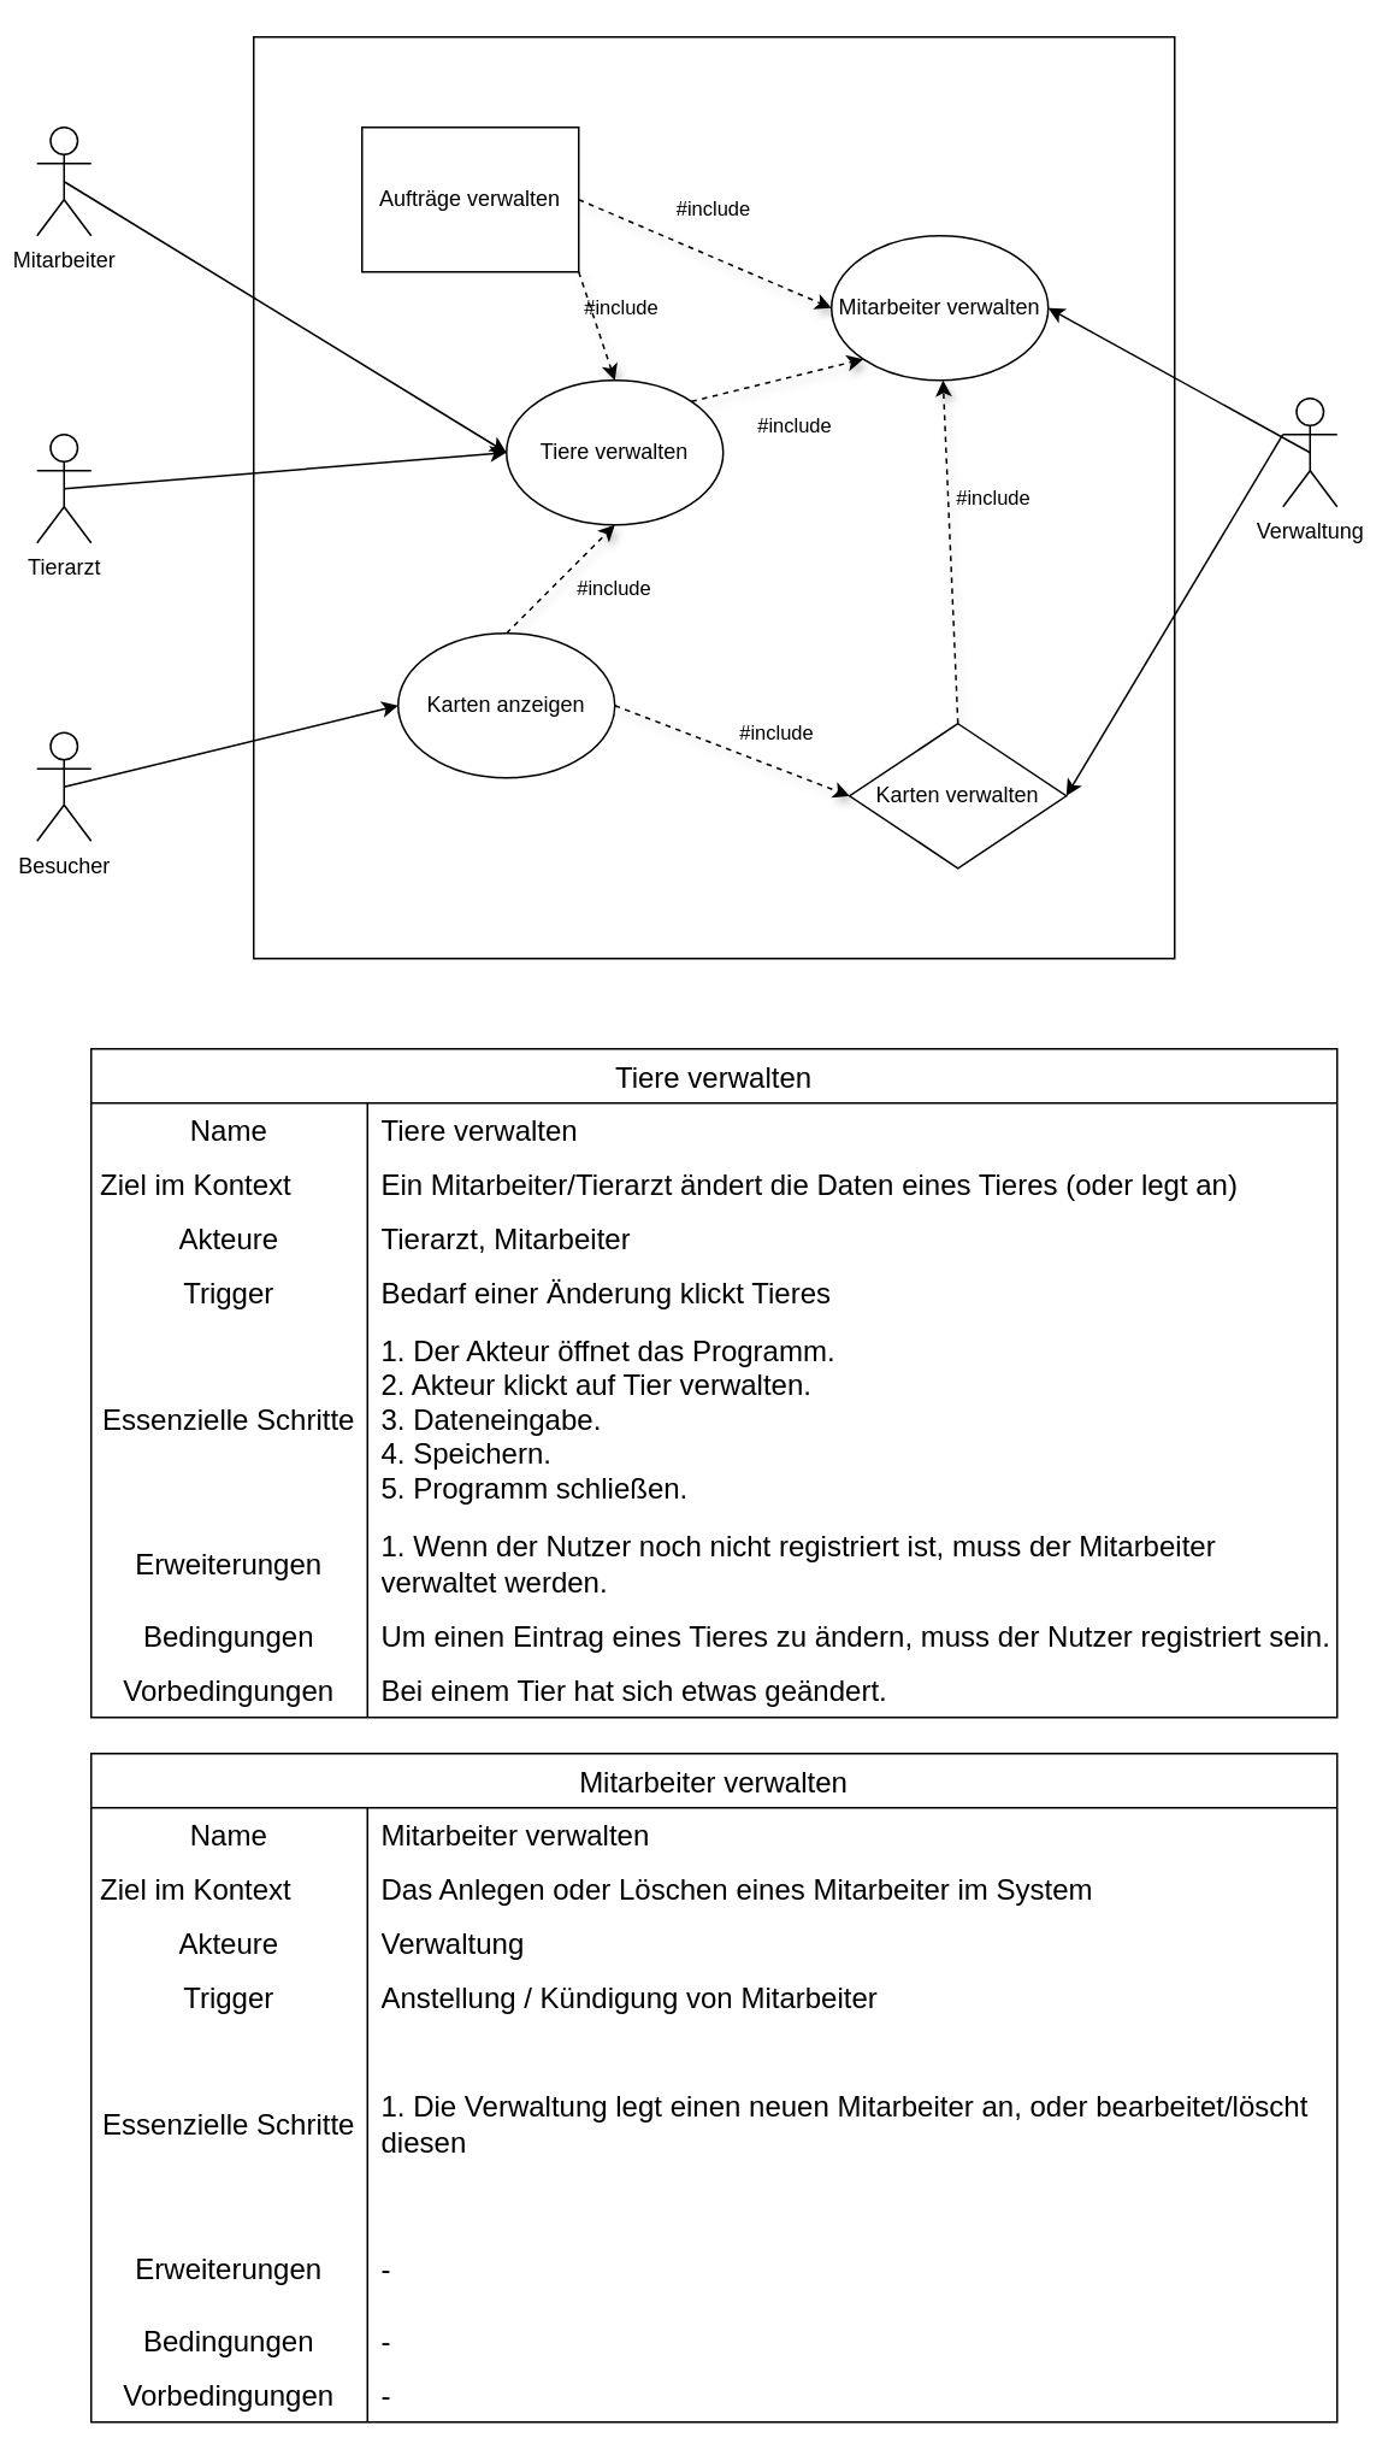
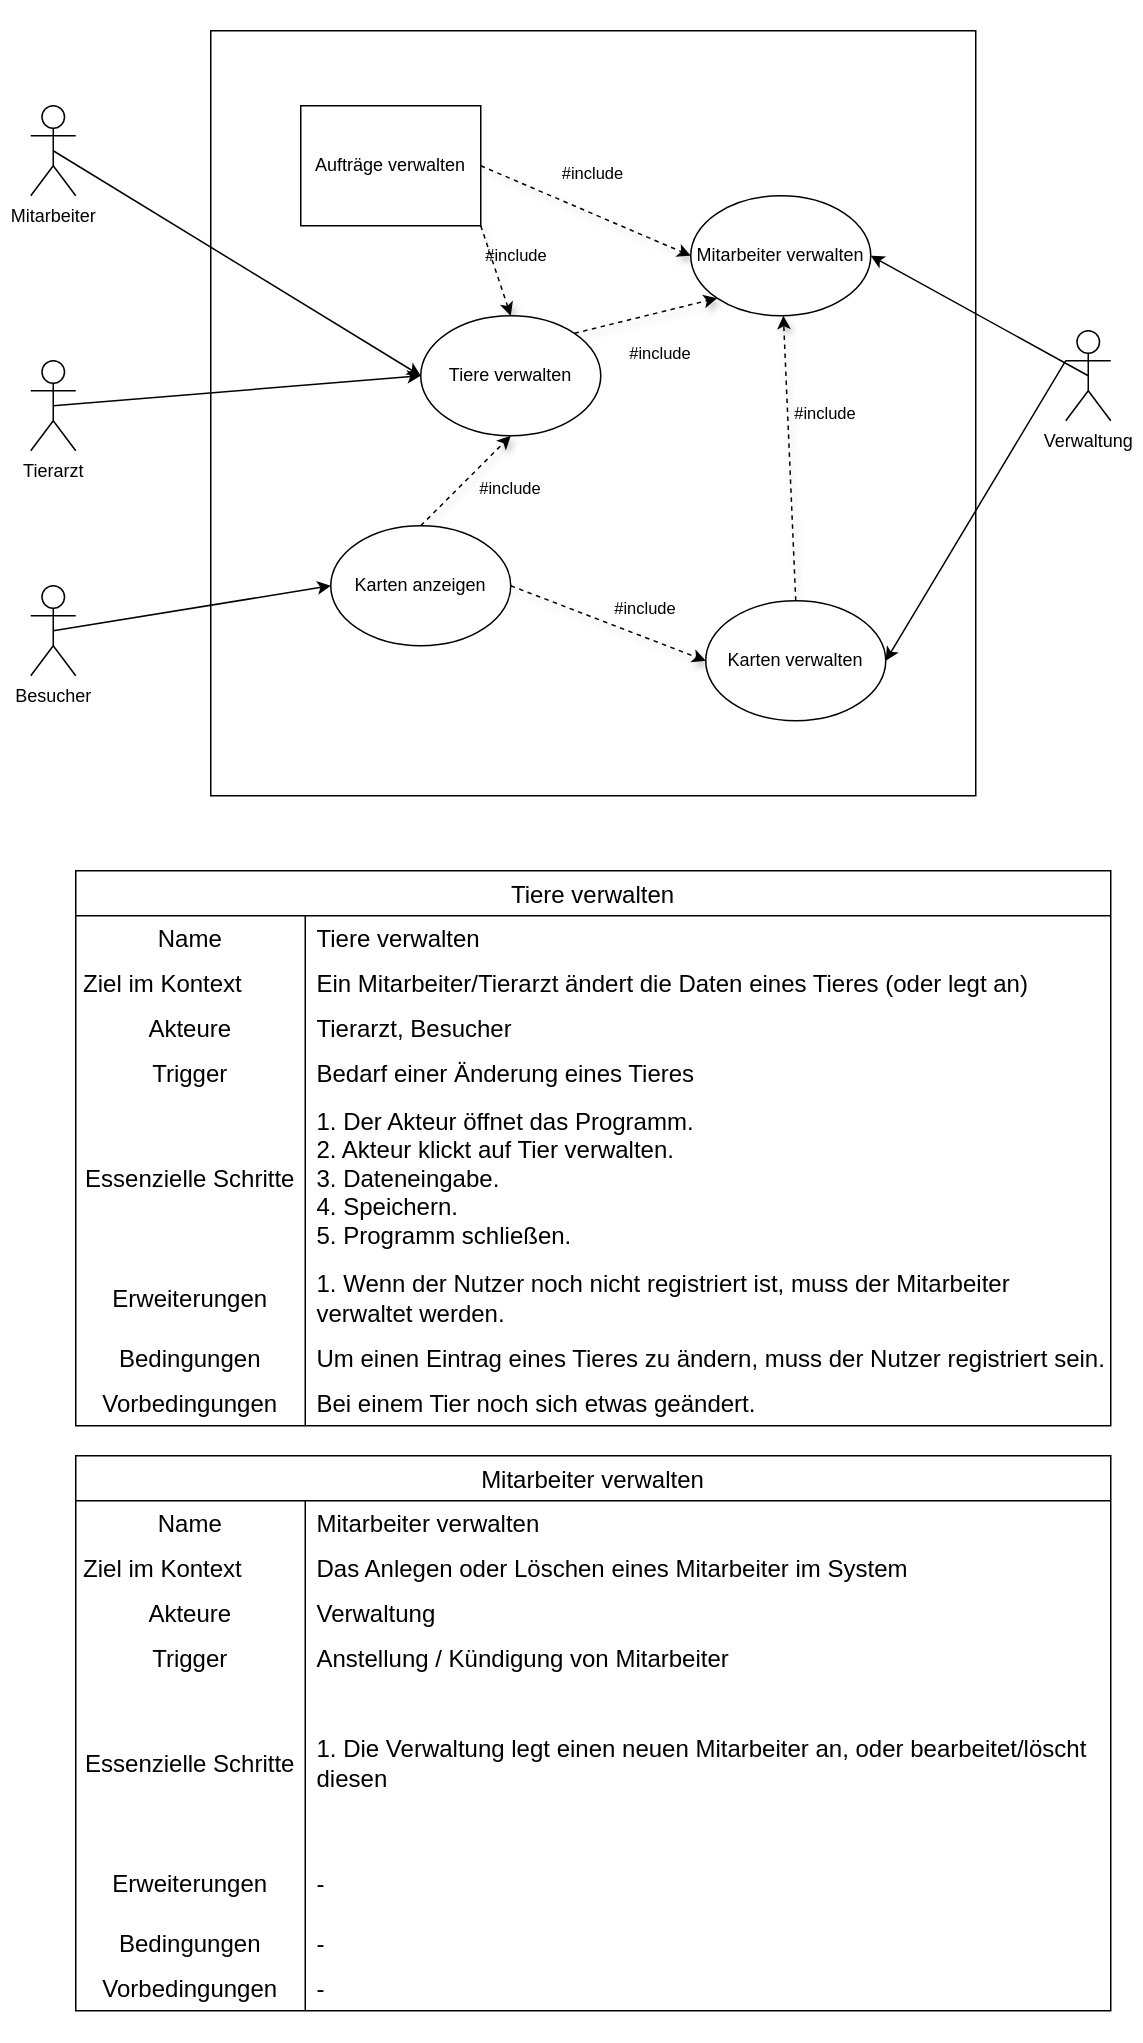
- <mxCell id="11" value="Besucher" style="shape=umlActor;verticalLabelPosition=bottom;verticalAlign=top;html=1;outlineConnect=0;" parent="1" vertex="1"><mxGeometry x="20" y="405" width="30" height="60" as="geometry" /></mxCell>
+ <mxCell id="11" value="Besucher" style="shape=umlActor;verticalLabelPosition=bottom;verticalAlign=top;html=1;outlineConnect=0;" parent="1" vertex="1"><mxGeometry x="20" y="390" width="30" height="60" as="geometry" /></mxCell>
- <mxCell id="22" value="Karten verwalten" style="rhombus;whiteSpace=wrap;html=1;" parent="1" vertex="1"><mxGeometry x="470" y="400" width="120" height="80" as="geometry" /></mxCell>
+ <mxCell id="22" value="Karten verwalten" style="ellipse;whiteSpace=wrap;html=1;" parent="1" vertex="1"><mxGeometry x="470" y="400" width="120" height="80" as="geometry" /></mxCell>
- <mxCell id="38" value="Tierarzt, Mitarbeiter" style="shape=partialRectangle;html=1;whiteSpace=wrap;connectable=0;fillColor=none;top=0;left=0;bottom=0;right=0;align=left;spacingLeft=6;overflow=hidden;strokeColor=inherit;fontSize=16;" vertex="1" parent="36"><mxGeometry x="153" width="537" height="30" as="geometry"><mxRectangle width="537" height="30" as="alternateBounds" /></mxGeometry></mxCell>
+ <mxCell id="38" value="Tierarzt, Besucher" style="shape=partialRectangle;html=1;whiteSpace=wrap;connectable=0;fillColor=none;top=0;left=0;bottom=0;right=0;align=left;spacingLeft=6;overflow=hidden;strokeColor=inherit;fontSize=16;" vertex="1" parent="36"><mxGeometry x="153" width="537" height="30" as="geometry"><mxRectangle width="537" height="30" as="alternateBounds" /></mxGeometry></mxCell>
- <mxCell id="41" value="Bedarf einer Änderung klickt Tieres" style="shape=partialRectangle;html=1;whiteSpace=wrap;connectable=0;fillColor=none;top=0;left=0;bottom=0;right=0;align=left;spacingLeft=6;overflow=hidden;strokeColor=inherit;fontSize=16;" vertex="1" parent="39"><mxGeometry x="153" width="537" height="30" as="geometry"><mxRectangle width="537" height="30" as="alternateBounds" /></mxGeometry></mxCell>
+ <mxCell id="41" value="Bedarf einer Änderung eines Tieres" style="shape=partialRectangle;html=1;whiteSpace=wrap;connectable=0;fillColor=none;top=0;left=0;bottom=0;right=0;align=left;spacingLeft=6;overflow=hidden;strokeColor=inherit;fontSize=16;" vertex="1" parent="39"><mxGeometry x="153" width="537" height="30" as="geometry"><mxRectangle width="537" height="30" as="alternateBounds" /></mxGeometry></mxCell>
- <mxCell id="53" value="Bei einem Tier hat sich etwas geändert." style="shape=partialRectangle;html=1;whiteSpace=wrap;connectable=0;fillColor=none;top=0;left=0;bottom=0;right=0;align=left;spacingLeft=6;overflow=hidden;strokeColor=inherit;fontSize=16;" vertex="1" parent="51"><mxGeometry x="153" width="537" height="30" as="geometry"><mxRectangle width="537" height="30" as="alternateBounds" /></mxGeometry></mxCell>
+ <mxCell id="53" value="Bei einem Tier noch sich etwas geändert." style="shape=partialRectangle;html=1;whiteSpace=wrap;connectable=0;fillColor=none;top=0;left=0;bottom=0;right=0;align=left;spacingLeft=6;overflow=hidden;strokeColor=inherit;fontSize=16;" vertex="1" parent="51"><mxGeometry x="153" width="537" height="30" as="geometry"><mxRectangle width="537" height="30" as="alternateBounds" /></mxGeometry></mxCell>
